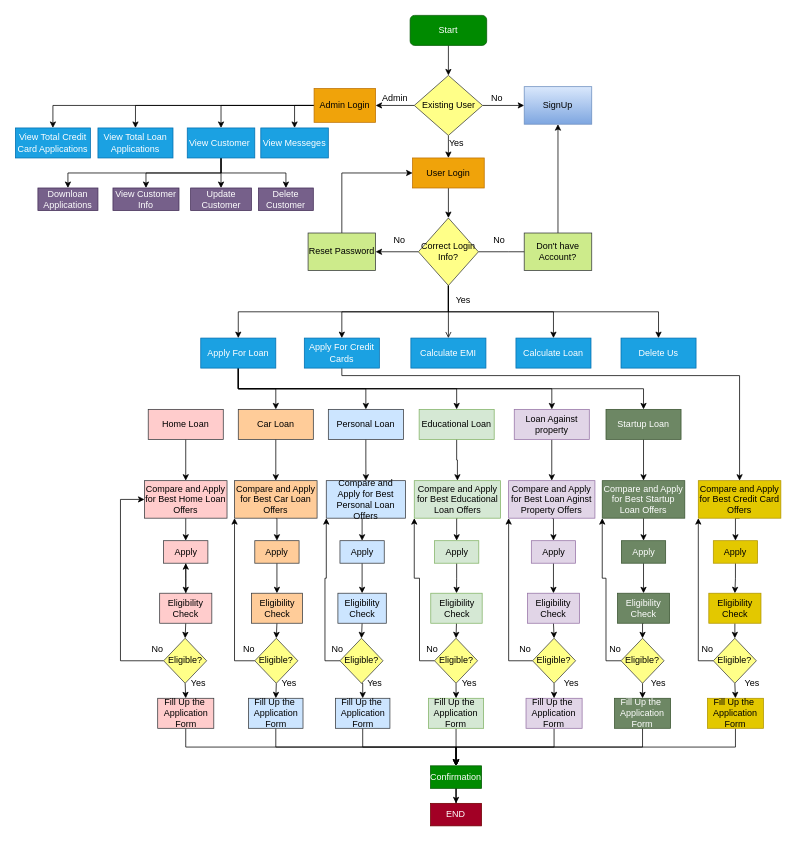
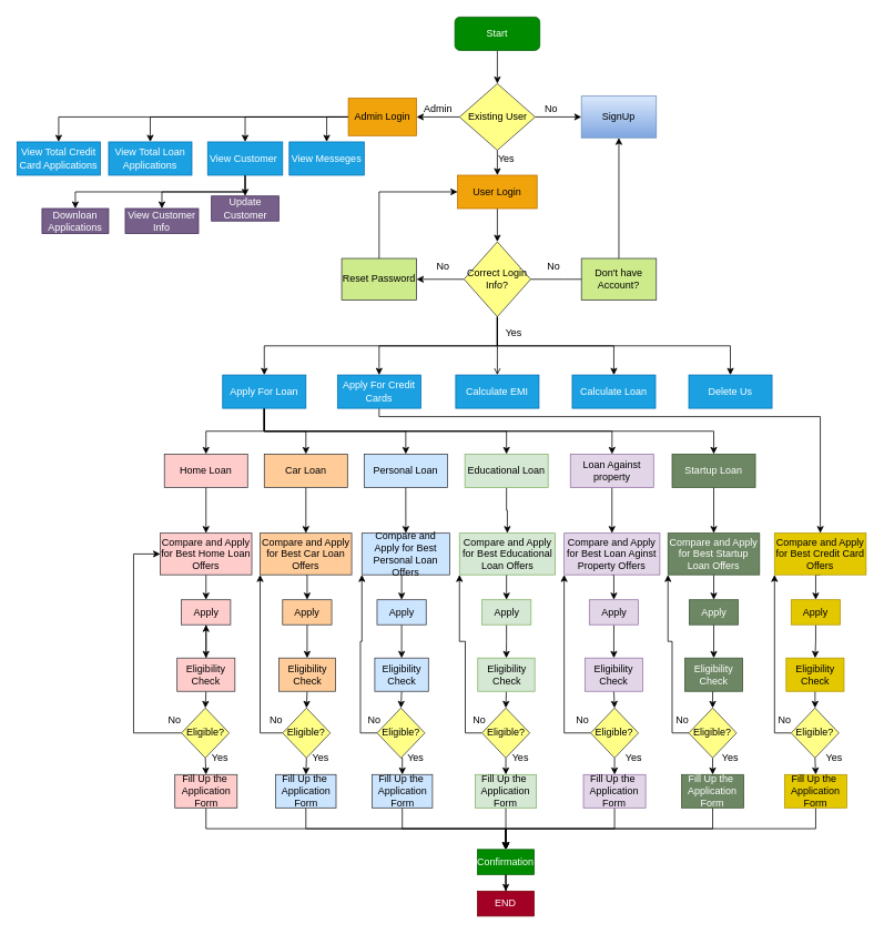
- <mxCell id="133" style="edgeStyle=orthogonalEdgeStyle;rounded=0;orthogonalLoop=1;jettySize=auto;html=1;exitX=0.5;exitY=1;exitDx=0;exitDy=0;entryX=0.5;entryY=0;entryDx=0;entryDy=0;" edge="1" parent="1" source="136" target="139"><mxGeometry relative="1" as="geometry"><Array as="points"><mxPoint x="294" y="230" /><mxPoint x="381" y="230" /></Array></mxGeometry></mxCell>
- <mxCell id="138" value="Update Customer" style="rounded=0;whiteSpace=wrap;html=1;fillColor=#76608a;strokeColor=#432D57;fontColor=#ffffff;" vertex="1" parent="1"><mxGeometry x="253.5" y="250" width="81" height="30" as="geometry" /></mxCell>
+ <mxCell id="138" value="Update Customer" style="rounded=0;whiteSpace=wrap;html=1;fillColor=#76608a;strokeColor=#432D57;fontColor=#ffffff;" vertex="1" parent="1"><mxGeometry x="253.5" y="235" width="81" height="30" as="geometry" /></mxCell>
- <mxCell id="139" value="Delete Customer" style="rounded=0;whiteSpace=wrap;html=1;fillColor=#76608a;strokeColor=#432D57;fontColor=#ffffff;" vertex="1" parent="1"><mxGeometry x="344" y="250" width="73" height="30" as="geometry" /></mxCell>
+ <mxCell id="19" style="edgeStyle=orthogonalEdgeStyle;rounded=0;orthogonalLoop=1;jettySize=auto;html=1;exitX=0.5;exitY=1;exitDx=0;exitDy=0;entryX=0.5;entryY=0;entryDx=0;entryDy=0;" edge="1" parent="1" source="25" target="47"><mxGeometry relative="1" as="geometry" /></mxCell>
